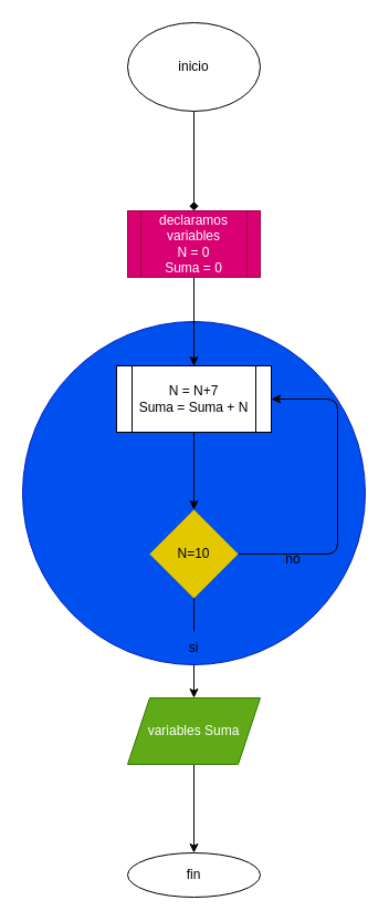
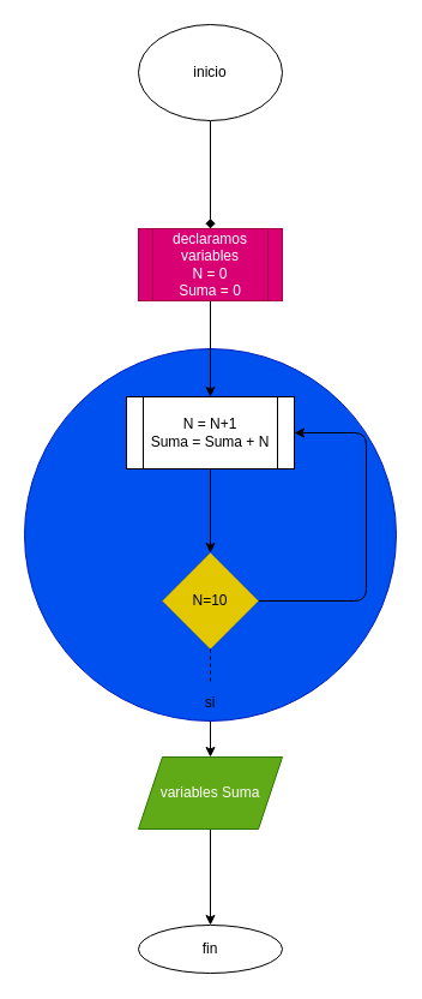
- <mxCell id="8" value="N = N+7&lt;br&gt;Suma = Suma + N" style="shape=process;whiteSpace=wrap;html=1;backgroundOutline=1;" parent="1" vertex="1"><mxGeometry x="105" y="330" width="140" height="60" as="geometry" /></mxCell>
+ <mxCell id="8" value="N = N+1&lt;br&gt;Suma = Suma + N" style="shape=process;whiteSpace=wrap;html=1;backgroundOutline=1;" parent="1" vertex="1"><mxGeometry x="105" y="330" width="140" height="60" as="geometry" /></mxCell>
- <mxCell id="17" value="no" style="text;html=1;strokeColor=none;fillColor=none;align=center;verticalAlign=middle;whiteSpace=wrap;rounded=0;" parent="1" vertex="1"><mxGeometry x="235" y="490" width="60" height="30" as="geometry" /></mxCell>
- <mxCell id="16" value="" style="edgeStyle=none;html=1;endArrow=none;" parent="1" source="11" target="15" edge="1"><mxGeometry relative="1" as="geometry"><mxPoint x="175" y="540" as="sourcePoint" /><mxPoint x="175" y="630" as="targetPoint" /></mxGeometry></mxCell>
+ <mxCell id="16" value="" style="edgeStyle=none;html=1;endArrow=none;dashed=1;" parent="1" source="11" target="15" edge="1"><mxGeometry relative="1" as="geometry"><mxPoint x="175" y="540" as="sourcePoint" /><mxPoint x="175" y="630" as="targetPoint" /></mxGeometry></mxCell>
